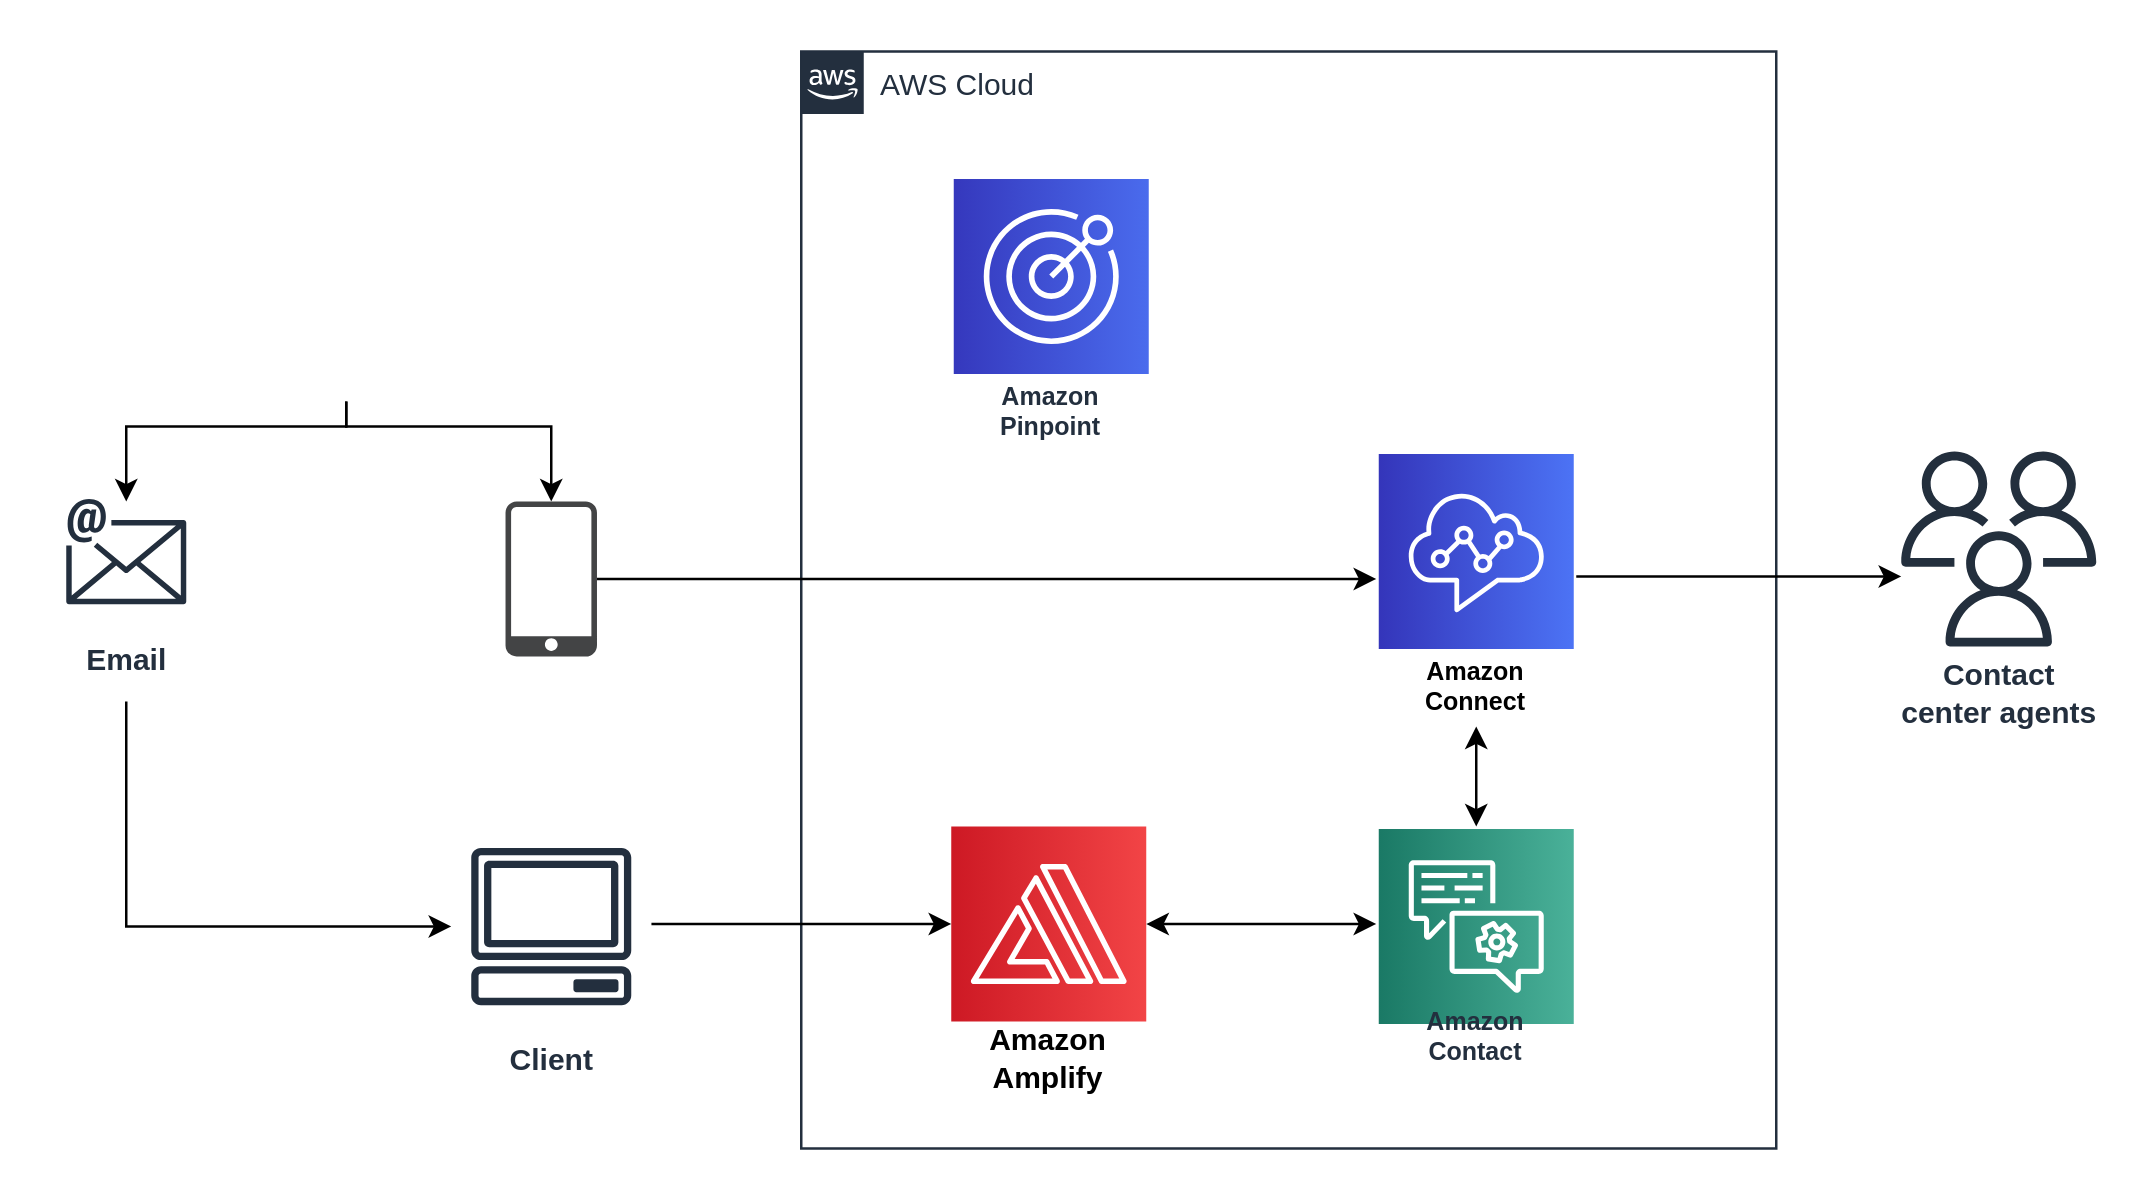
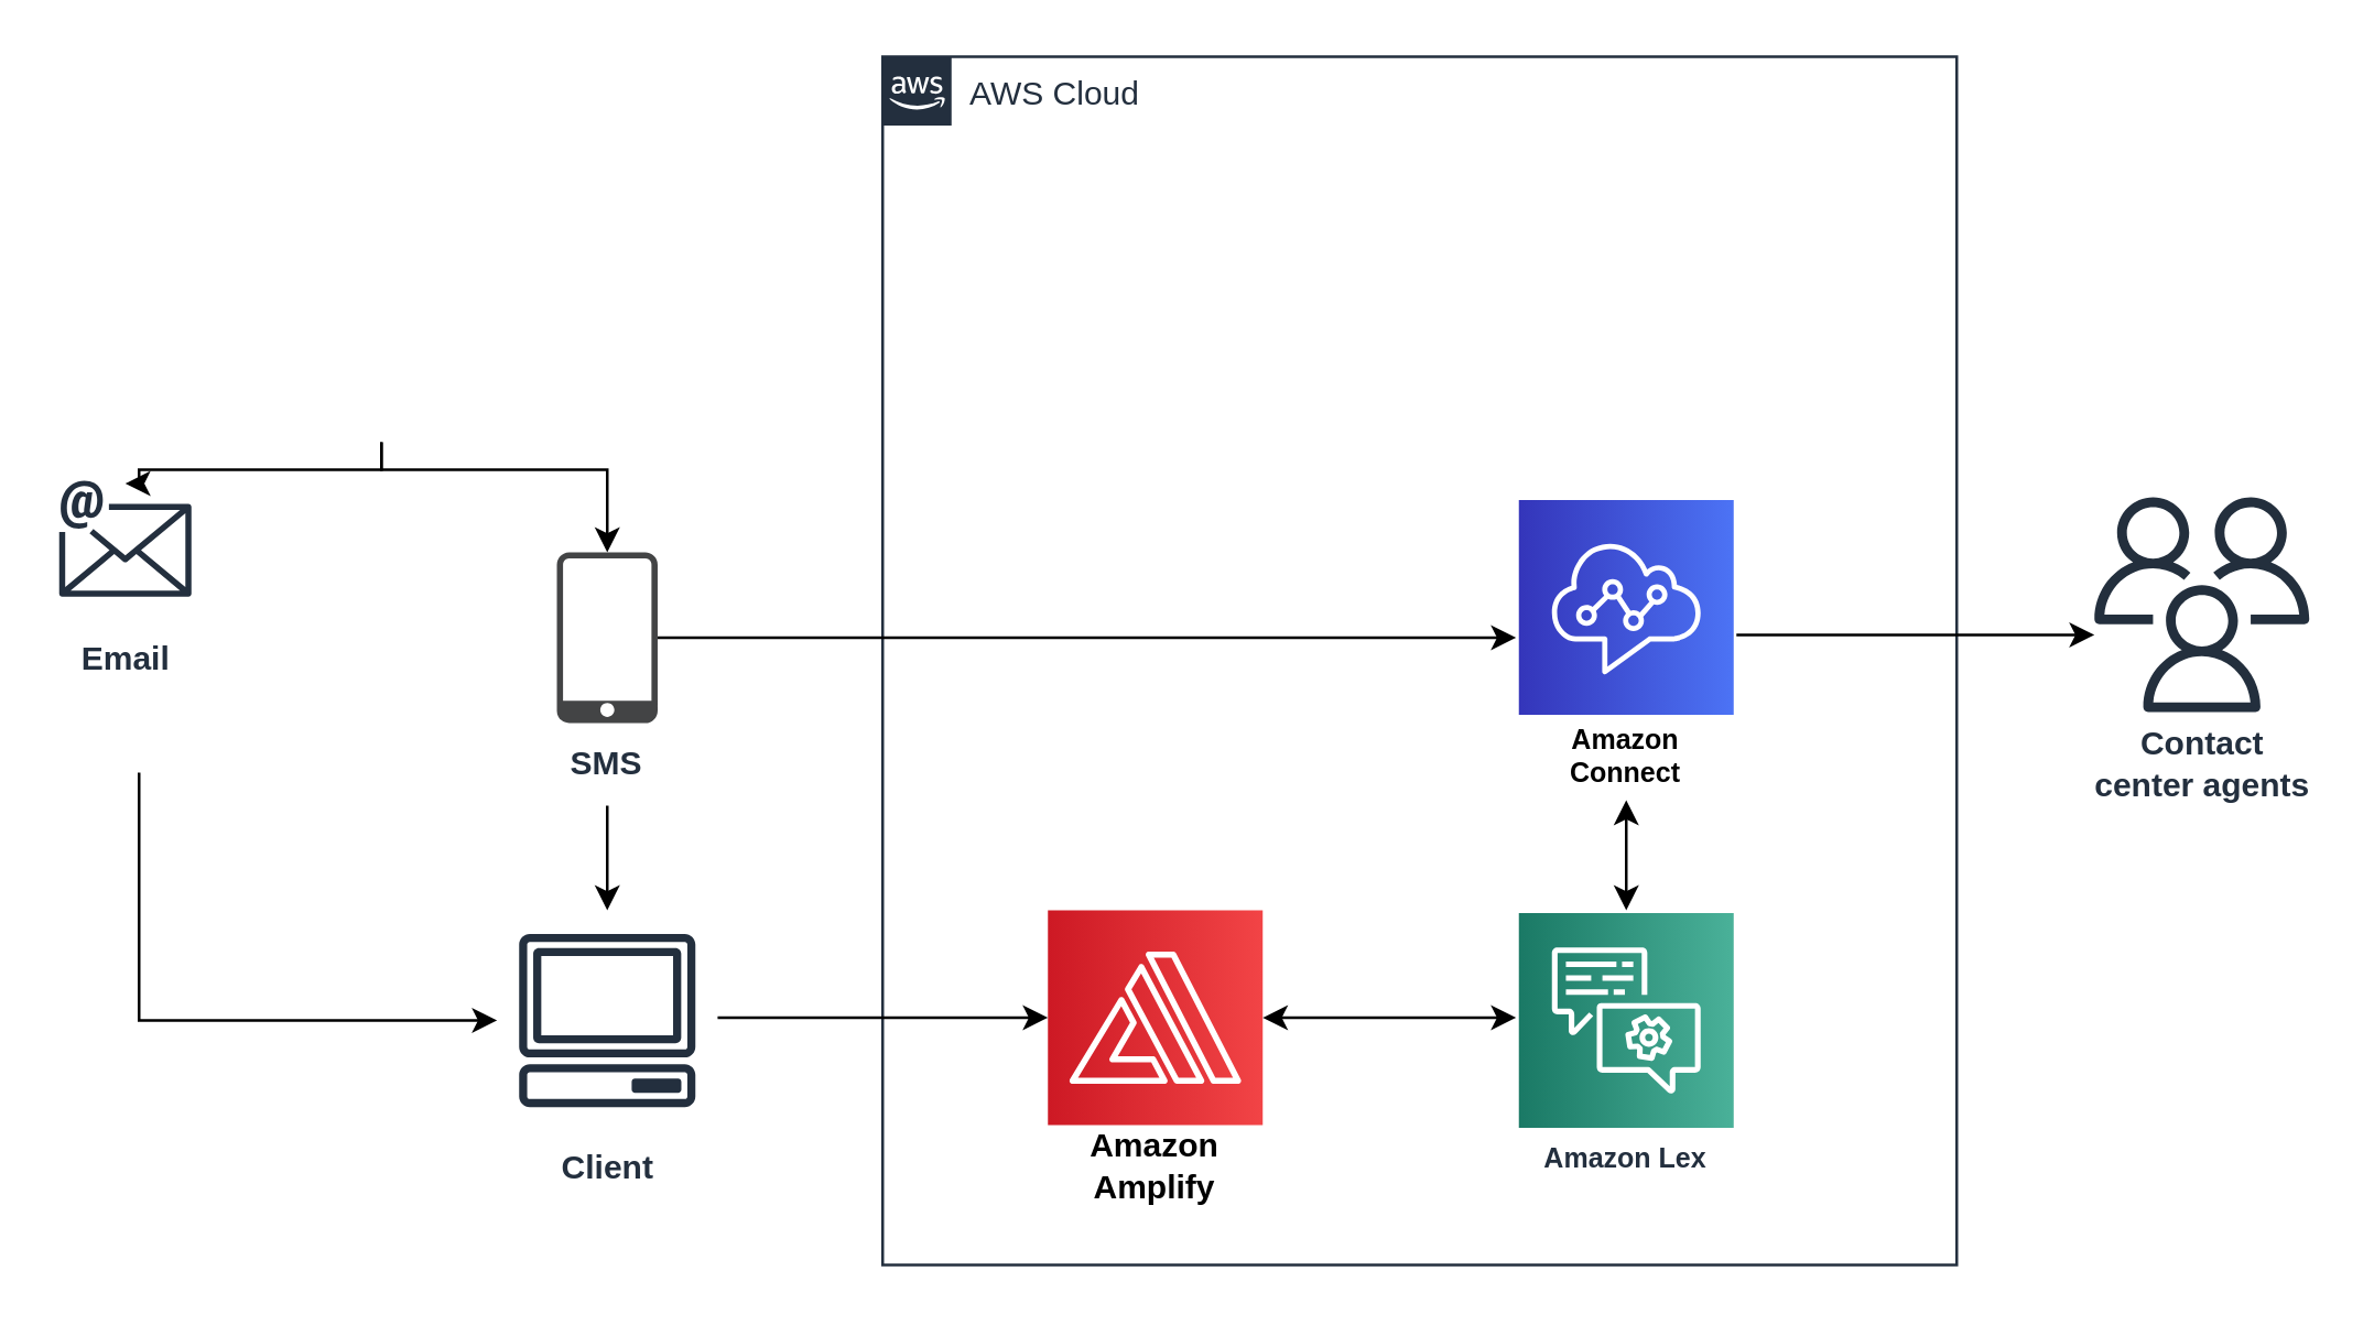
- <mxCell id="3" value="Amazon Pinpoint" style="sketch=0;outlineConnect=0;fontColor=#232F3E;gradientColor=#4A6BED;strokeColor=#ffffff;fillColor=#3538BD;dashed=0;verticalLabelPosition=middle;verticalAlign=bottom;align=center;html=1;whiteSpace=wrap;fontSize=10;fontStyle=1;spacing=3;shape=mxgraph.aws4.productIcon;prIcon=mxgraph.aws4.pinpoint;gradientDirection=east;" parent="2" vertex="1"><mxGeometry x="60" y="50" width="80" height="110" as="geometry" /></mxCell>
- <mxCell id="12" value="Email" style="sketch=0;outlineConnect=0;fontColor=#232F3E;gradientColor=none;strokeColor=#232F3E;fillColor=#ffffff;dashed=0;verticalLabelPosition=bottom;verticalAlign=top;align=center;html=1;fontSize=12;fontStyle=1;aspect=fixed;shape=mxgraph.aws4.resourceIcon;resIcon=mxgraph.aws4.email;" parent="1" vertex="1"><mxGeometry x="20" y="190" width="60" height="60" as="geometry" /></mxCell>
+ <mxCell id="12" value="Email" style="sketch=0;outlineConnect=0;fontColor=#232F3E;gradientColor=none;strokeColor=#232F3E;fillColor=#ffffff;dashed=0;verticalLabelPosition=bottom;verticalAlign=top;align=center;html=1;fontSize=12;fontStyle=1;aspect=fixed;shape=mxgraph.aws4.resourceIcon;resIcon=mxgraph.aws4.email;" parent="1" vertex="1"><mxGeometry x="15" y="165" width="60" height="60" as="geometry" /></mxCell>
+ <mxCell id="22" value="SMS" style="text;html=1;strokeColor=none;fillColor=none;align=center;verticalAlign=middle;whiteSpace=wrap;rounded=0;labelBackgroundColor=default;fontColor=#232F3E;fontStyle=1" parent="1" vertex="1"><mxGeometry x="190" y="262" width="60" height="30" as="geometry" /></mxCell>
+ <mxCell id="21" style="edgeStyle=orthogonalEdgeStyle;rounded=0;orthogonalLoop=1;jettySize=auto;html=1;fontColor=#232F3E;" parent="1" source="22" target="16" edge="1"><mxGeometry relative="1" as="geometry" /></mxCell>
- <mxCell id="5" value="Amazon Contact" style="sketch=0;outlineConnect=0;fontColor=#232F3E;gradientColor=#4AB199;strokeColor=#ffffff;fillColor=#1A7965;dashed=0;verticalLabelPosition=middle;verticalAlign=bottom;align=center;html=1;whiteSpace=wrap;fontSize=10;fontStyle=1;spacing=3;shape=mxgraph.aws4.productIcon;prIcon=mxgraph.aws4.lex;gradientDirection=east;" parent="2" vertex="1"><mxGeometry x="230" y="310" width="80" height="100" as="geometry" /></mxCell>
+ <mxCell id="5" value="Amazon Lex" style="sketch=0;outlineConnect=0;fontColor=#232F3E;gradientColor=#4AB199;strokeColor=#ffffff;fillColor=#1A7965;dashed=0;verticalLabelPosition=middle;verticalAlign=bottom;align=center;html=1;whiteSpace=wrap;fontSize=10;fontStyle=1;spacing=3;shape=mxgraph.aws4.productIcon;prIcon=mxgraph.aws4.lex;gradientDirection=east;" parent="2" vertex="1"><mxGeometry x="230" y="310" width="80" height="100" as="geometry" /></mxCell>
